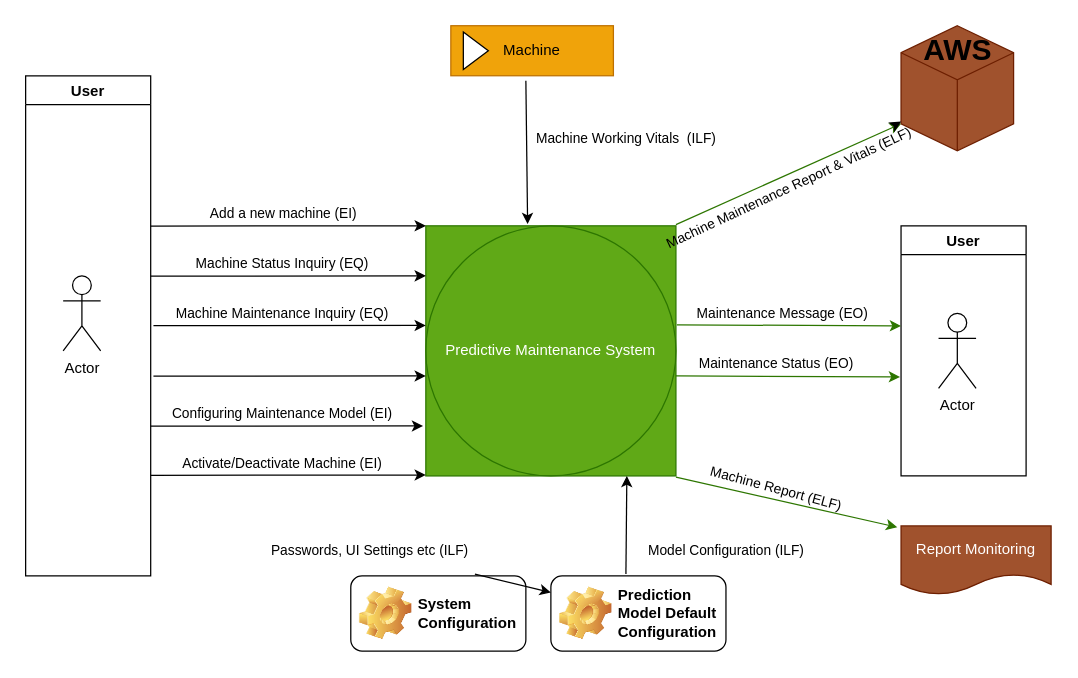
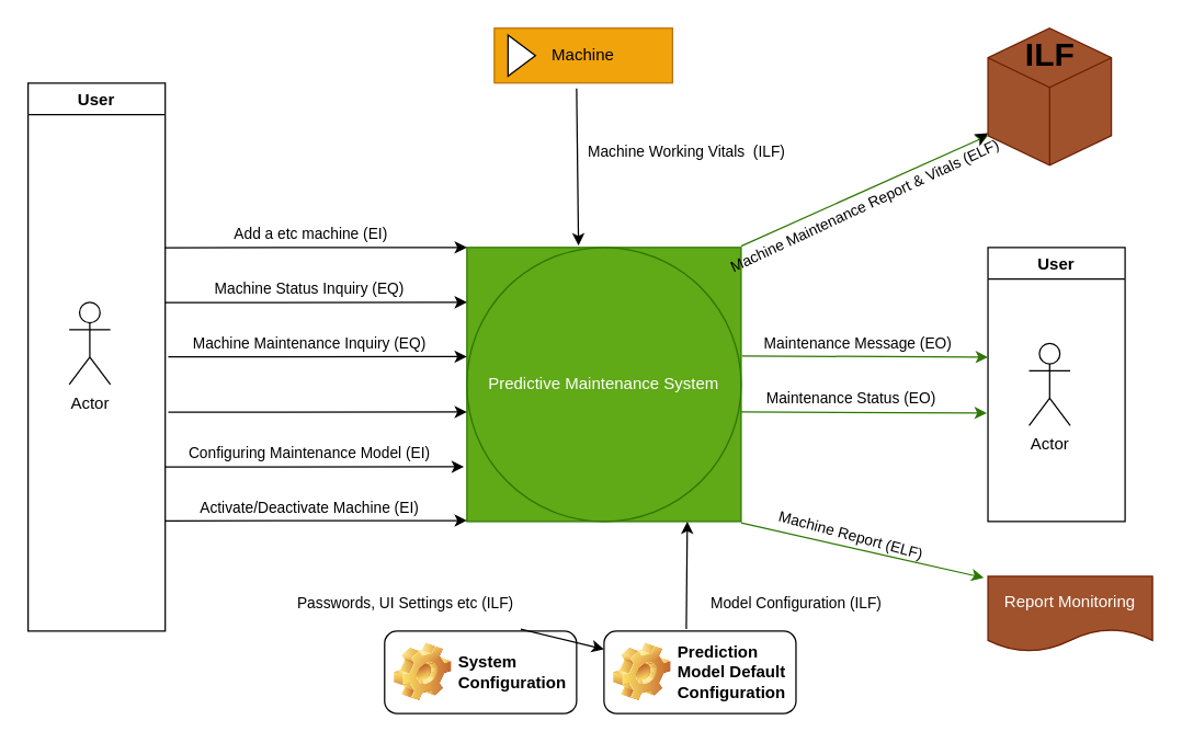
- <mxCell id="12" value="AWS" style="text;strokeColor=none;fillColor=none;html=1;fontSize=24;fontStyle=1;verticalAlign=middle;align=center;imageWidth=20;imageHeight=20;fillOpacity=100;" parent="1" vertex="1"><mxGeometry x="747.5" y="27.5" width="35" height="25" as="geometry" /></mxCell>
+ <mxCell id="12" value="ILF" style="text;strokeColor=none;fillColor=none;html=1;fontSize=24;fontStyle=1;verticalAlign=middle;align=center;imageWidth=20;imageHeight=20;fillOpacity=100;" parent="1" vertex="1"><mxGeometry x="747.5" y="27.5" width="35" height="25" as="geometry" /></mxCell>
- <mxCell id="20" value="&lt;font style=&quot;font-size: 11px&quot;&gt;Add a new machine (EI)&lt;/font&gt;" style="text;html=1;align=center;verticalAlign=middle;resizable=0;points=[];autosize=1;strokeColor=none;fillColor=none;" parent="1" vertex="1"><mxGeometry x="161" y="160" width="130" height="20" as="geometry" /></mxCell>
+ <mxCell id="20" value="&lt;font style=&quot;font-size: 11px&quot;&gt;Add a etc machine (EI)&lt;/font&gt;" style="text;html=1;align=center;verticalAlign=middle;resizable=0;points=[];autosize=1;strokeColor=none;fillColor=none;" parent="1" vertex="1"><mxGeometry x="161" y="160" width="130" height="20" as="geometry" /></mxCell>
